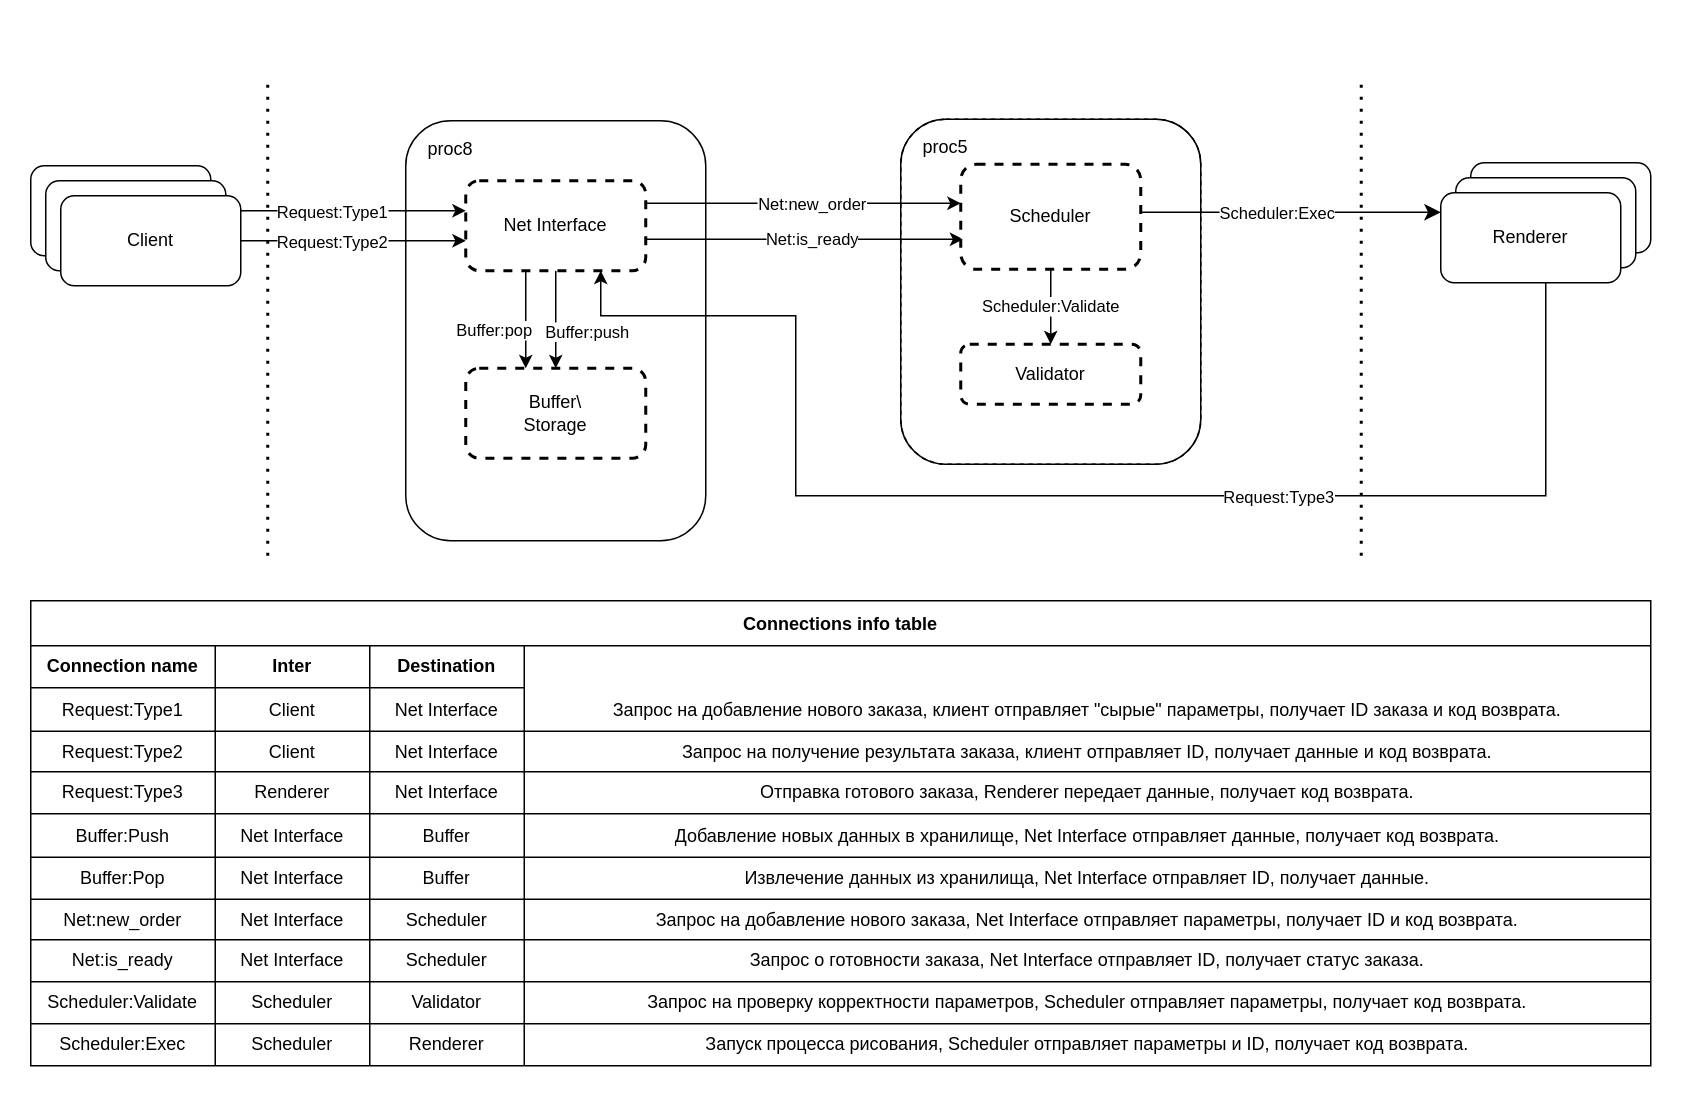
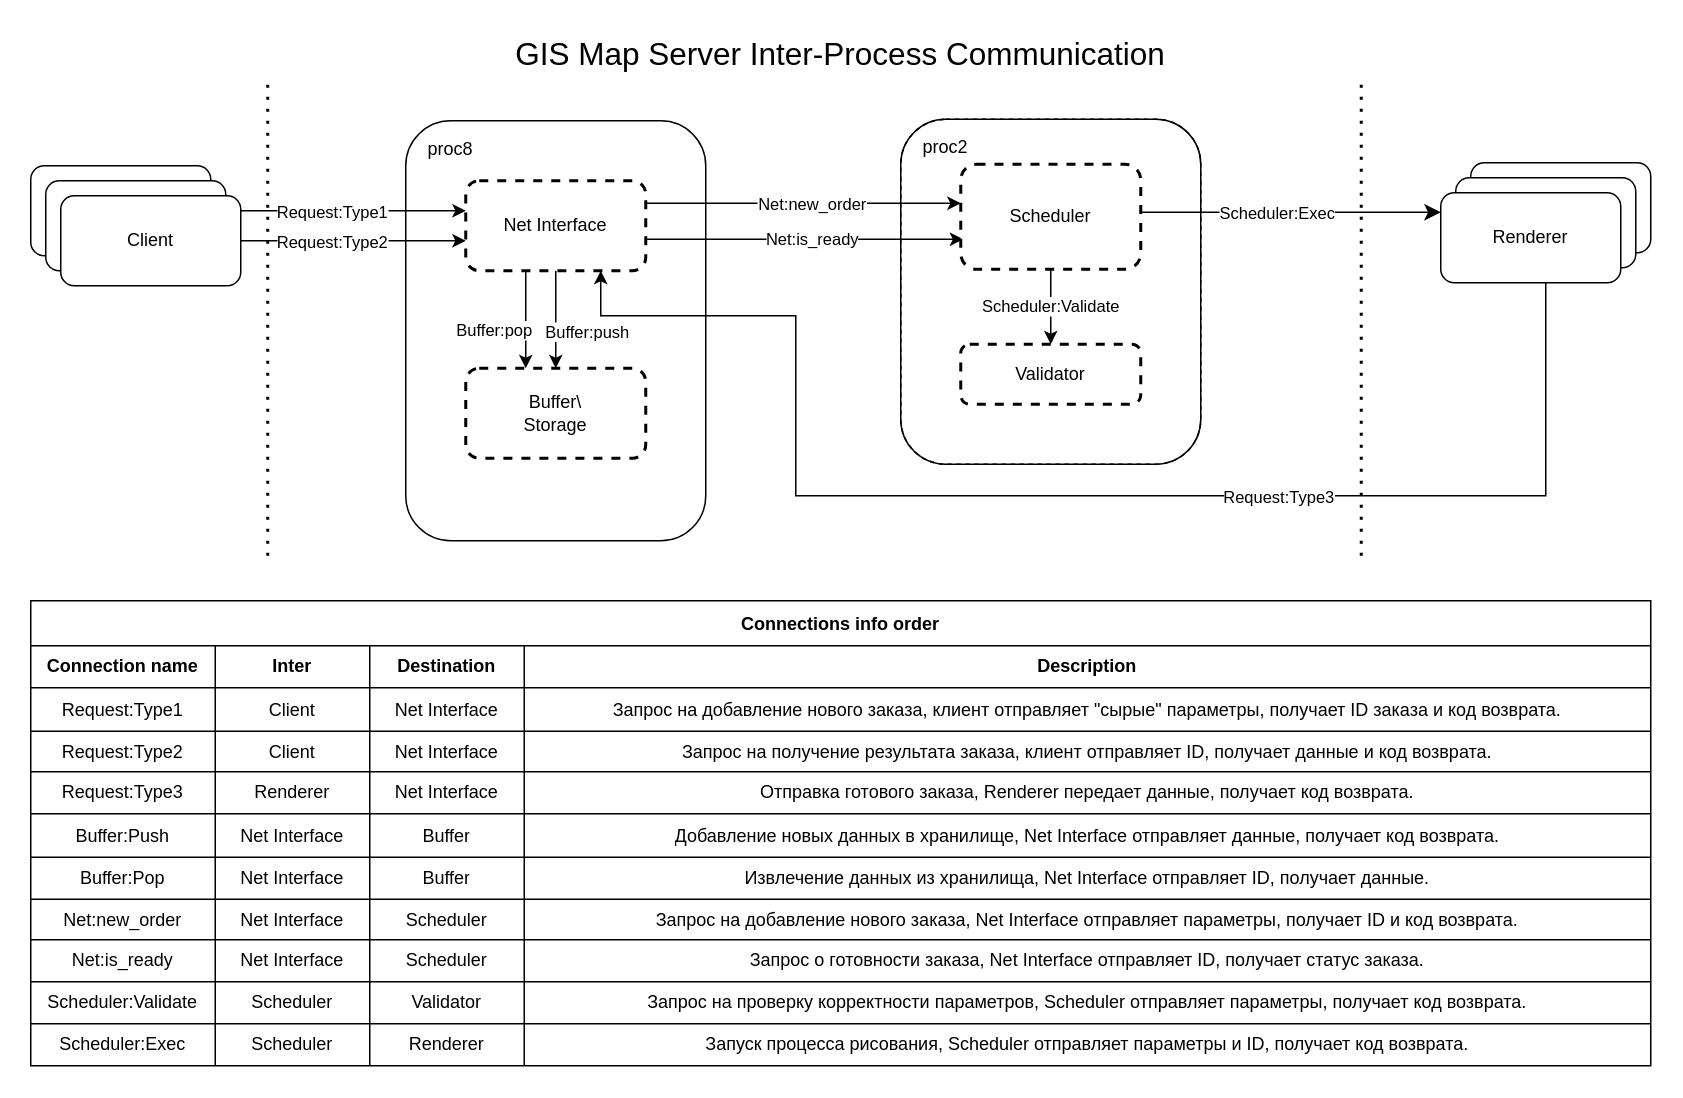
+ <mxCell id="87" value="&lt;font style=&quot;font-size: 21px&quot;&gt;GIS Map Server Inter-Process Communication&lt;/font&gt;" style="text;html=1;strokeColor=none;fillColor=none;align=center;verticalAlign=middle;whiteSpace=wrap;rounded=0;dashed=1;" vertex="1" parent="1"><mxGeometry x="260" y="20" width="600" height="30" as="geometry" /></mxCell>
- <mxCell id="74" value="proc5" style="rounded=1;whiteSpace=wrap;html=1;fillColor=none;dashed=1;spacingBottom=-28;labelPosition=left;verticalLabelPosition=top;align=right;verticalAlign=bottom;spacingRight=-47;" parent="73" vertex="1"><mxGeometry width="200" height="230" as="geometry" /></mxCell>
+ <mxCell id="74" value="proc2" style="rounded=1;whiteSpace=wrap;html=1;fillColor=none;dashed=1;spacingBottom=-28;labelPosition=left;verticalLabelPosition=top;align=right;verticalAlign=bottom;spacingRight=-47;" parent="73" vertex="1"><mxGeometry width="200" height="230" as="geometry" /></mxCell>
- <mxCell id="22" value="Connections info table" style="shape=table;startSize=30;container=1;collapsible=0;childLayout=tableLayout;fontStyle=1;align=center;pointerEvents=1;fillColor=default;" parent="1" vertex="1"><mxGeometry x="20" y="400" width="1080" height="310" as="geometry" /></mxCell>
+ <mxCell id="22" value="Connections info order" style="shape=table;startSize=30;container=1;collapsible=0;childLayout=tableLayout;fontStyle=1;align=center;pointerEvents=1;fillColor=default;" parent="1" vertex="1"><mxGeometry x="20" y="400" width="1080" height="310" as="geometry" /></mxCell>
+ <mxCell id="27" value="&lt;b&gt;Description&lt;/b&gt;" style="shape=partialRectangle;html=1;whiteSpace=wrap;connectable=0;fillColor=none;top=0;left=0;bottom=0;right=0;overflow=hidden;pointerEvents=1;align=center;" parent="23" vertex="1"><mxGeometry x="329" width="751" height="28" as="geometry"><mxRectangle width="751" height="28" as="alternateBounds" /></mxGeometry></mxCell>
